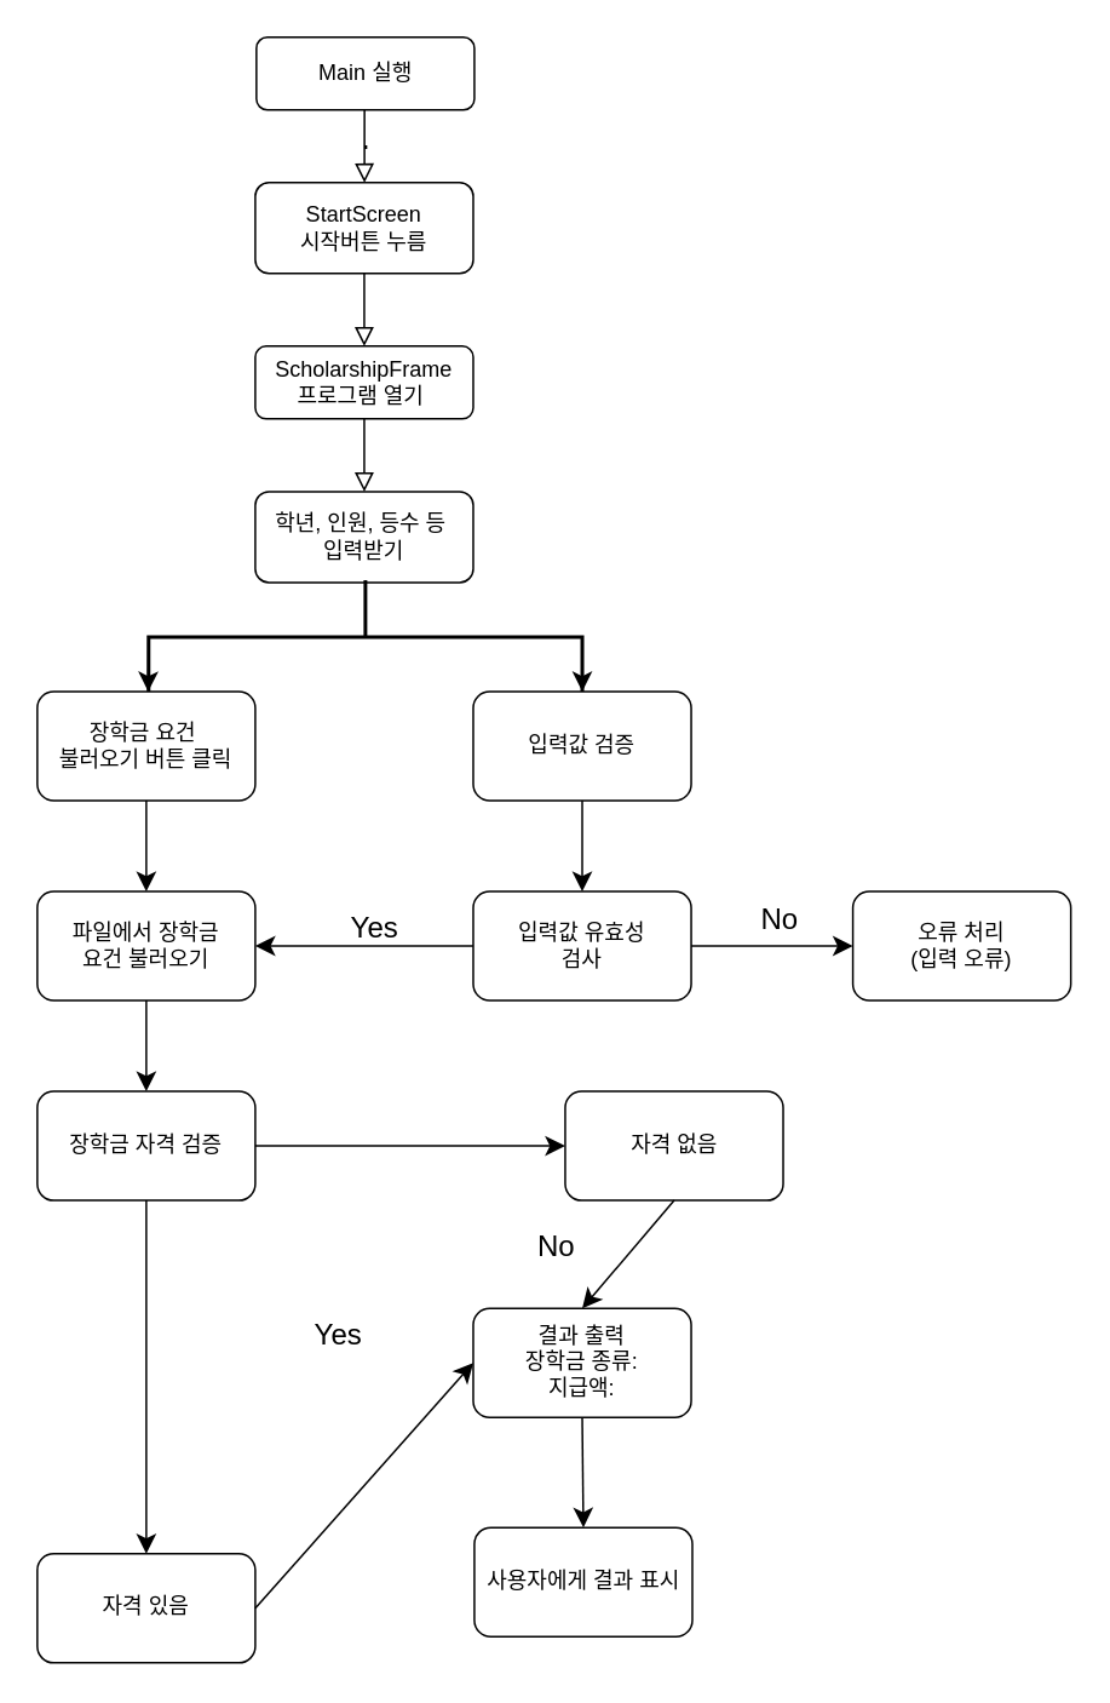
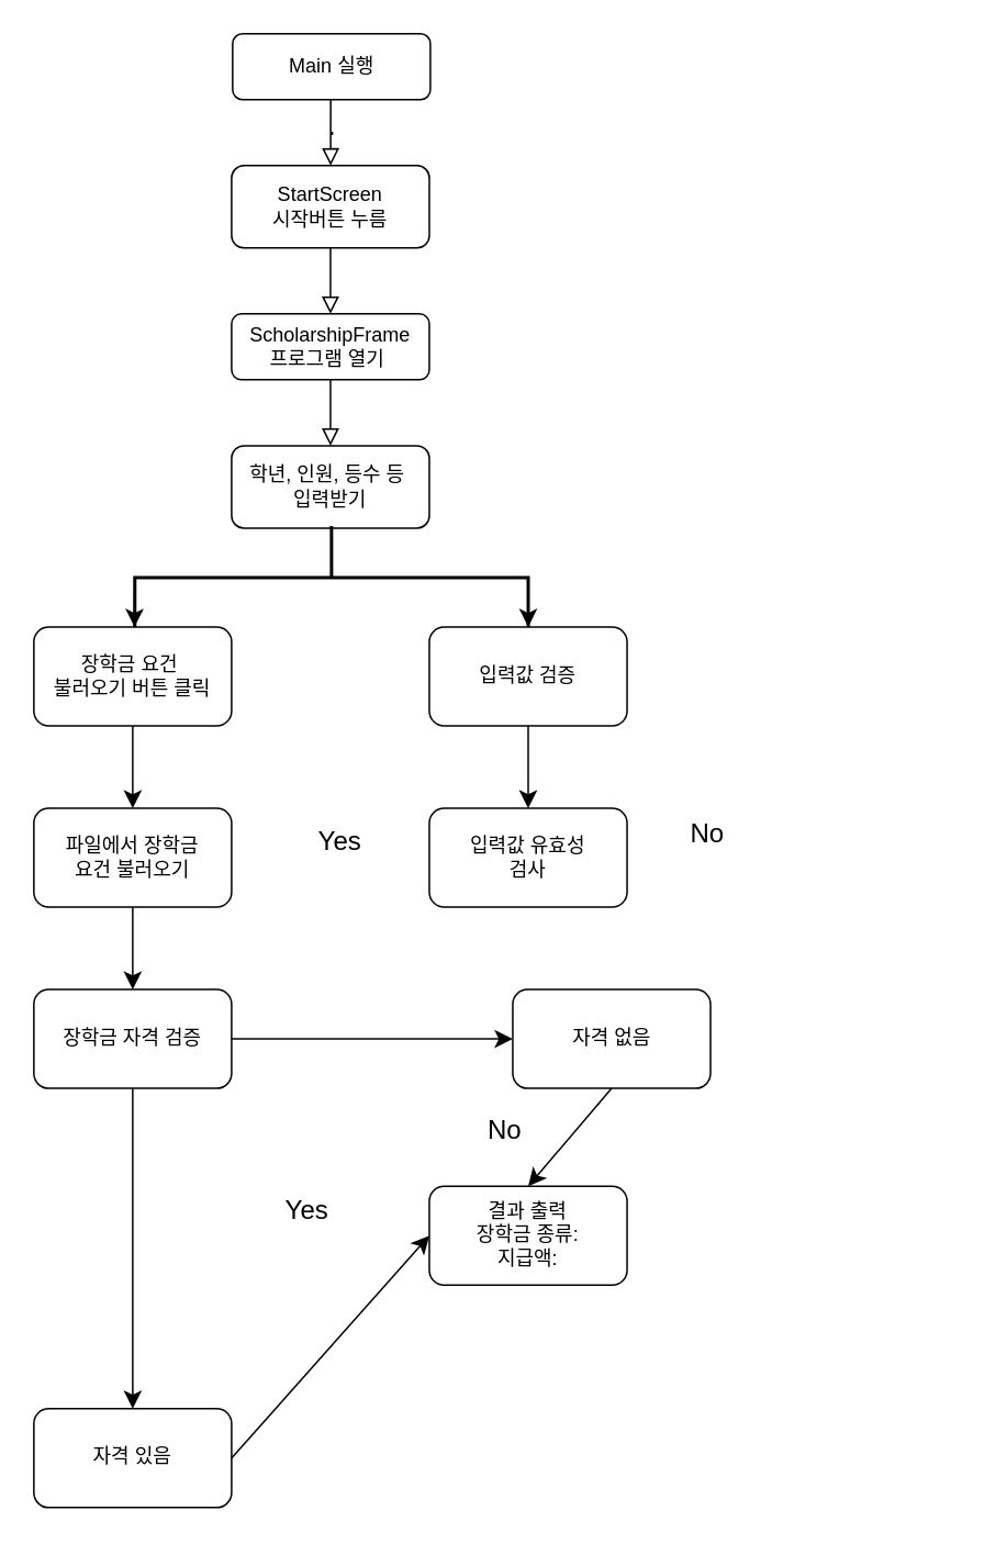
- <mxCell id="16" value="" style="endArrow=classic;html=1;rounded=0;fontSize=12;startSize=8;endSize=8;curved=1;exitX=0;exitY=0.5;exitDx=0;exitDy=0;entryX=1;entryY=0.5;entryDx=0;entryDy=0;" edge="1" parent="1" source="15" target="14"><mxGeometry width="50" height="50" relative="1" as="geometry"><mxPoint x="210" y="660" as="sourcePoint" /><mxPoint x="260" y="610" as="targetPoint" /></mxGeometry></mxCell>
- <mxCell id="35" value="" style="endArrow=classic;html=1;rounded=0;fontSize=12;startSize=8;endSize=8;curved=1;exitX=1;exitY=0.5;exitDx=0;exitDy=0;entryX=0;entryY=0.5;entryDx=0;entryDy=0;" edge="1" parent="1" source="15" target="18"><mxGeometry width="50" height="50" relative="1" as="geometry"><mxPoint x="349" y="620" as="sourcePoint" /><mxPoint x="399" y="570" as="targetPoint" /></mxGeometry></mxCell>
- <mxCell id="18" value="오류 처리&lt;div&gt;(입력 오류)&lt;/div&gt;" style="rounded=1;whiteSpace=wrap;html=1;" vertex="1" parent="1"><mxGeometry x="469" y="490" width="120" height="60" as="geometry" /></mxCell>
- <mxCell id="20" value="" style="endArrow=classic;html=1;rounded=0;fontSize=12;startSize=8;endSize=8;curved=1;exitX=0.5;exitY=1;exitDx=0;exitDy=0;entryX=0.5;entryY=0;entryDx=0;entryDy=0;" edge="1" parent="1" source="19" target="21"><mxGeometry width="50" height="50" relative="1" as="geometry"><mxPoint x="347.88" y="870" as="sourcePoint" /><mxPoint x="291.88" y="840" as="targetPoint" /></mxGeometry></mxCell>
- <mxCell id="21" value="사용자에게 결과 표시" style="rounded=1;whiteSpace=wrap;html=1;" vertex="1" parent="1"><mxGeometry x="260.63" y="840" width="120" height="60" as="geometry" /></mxCell>
